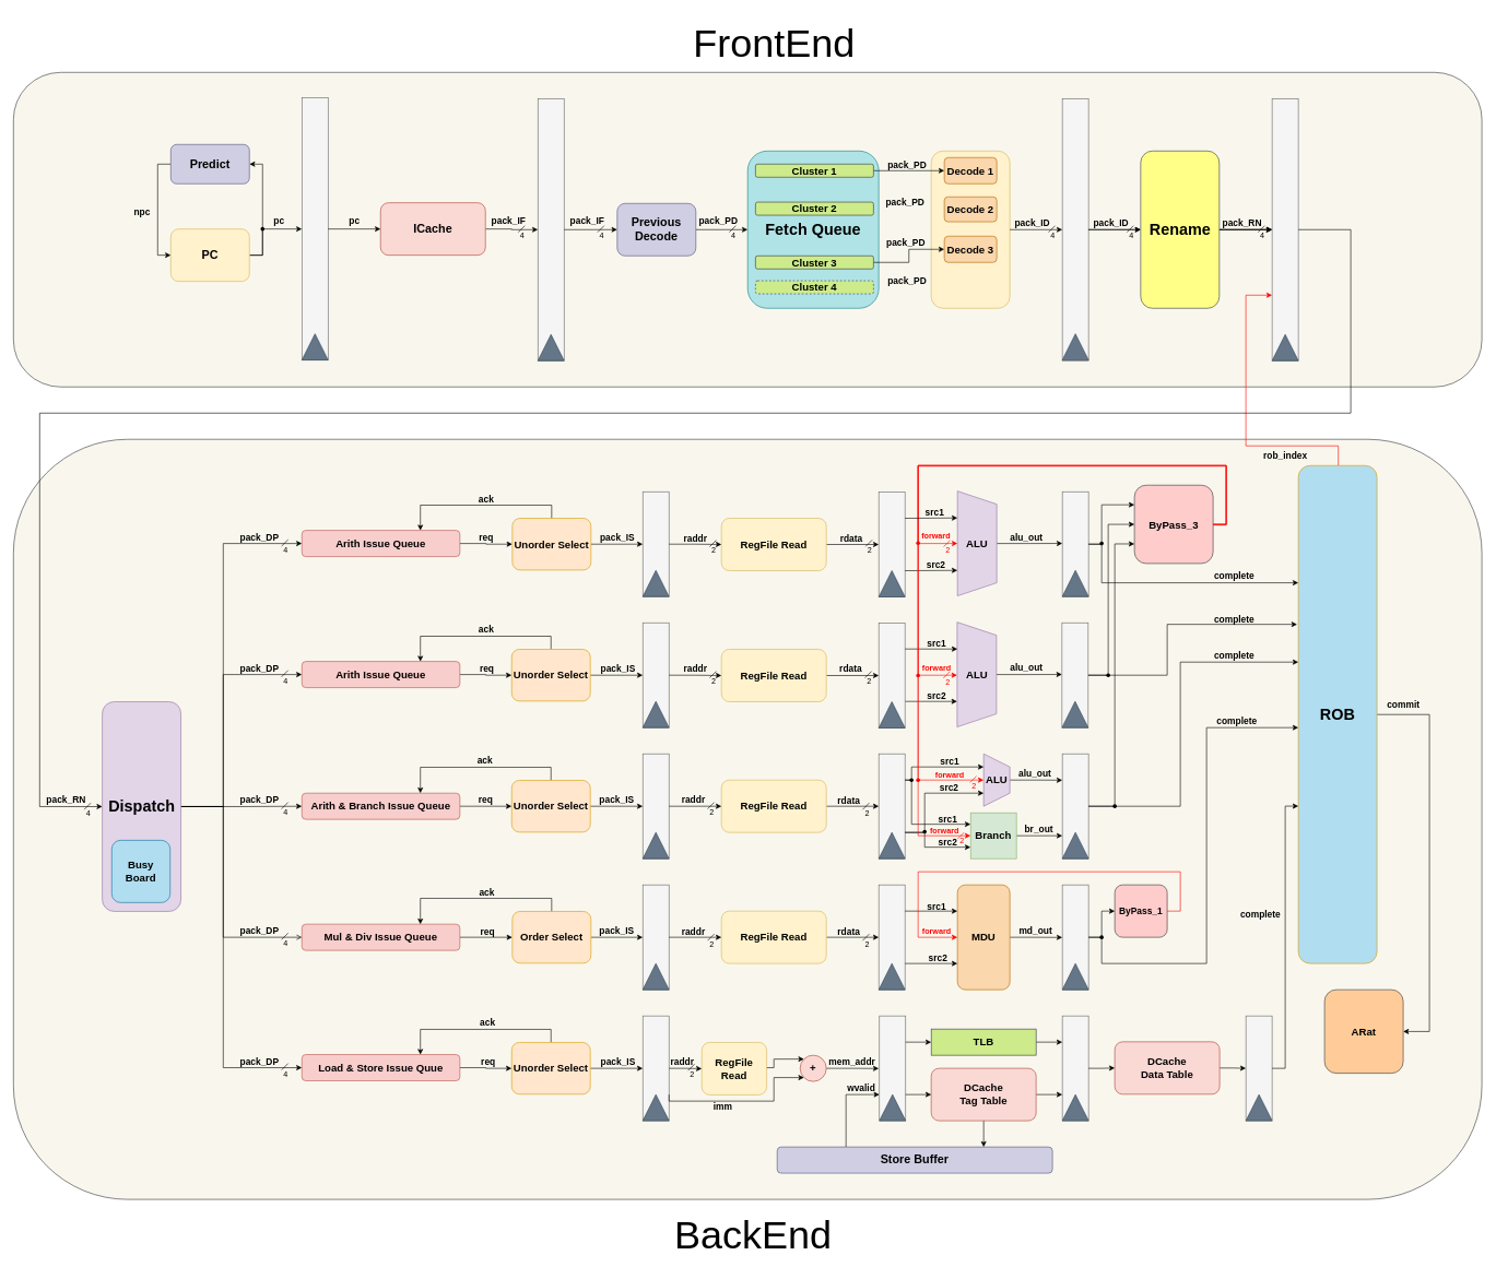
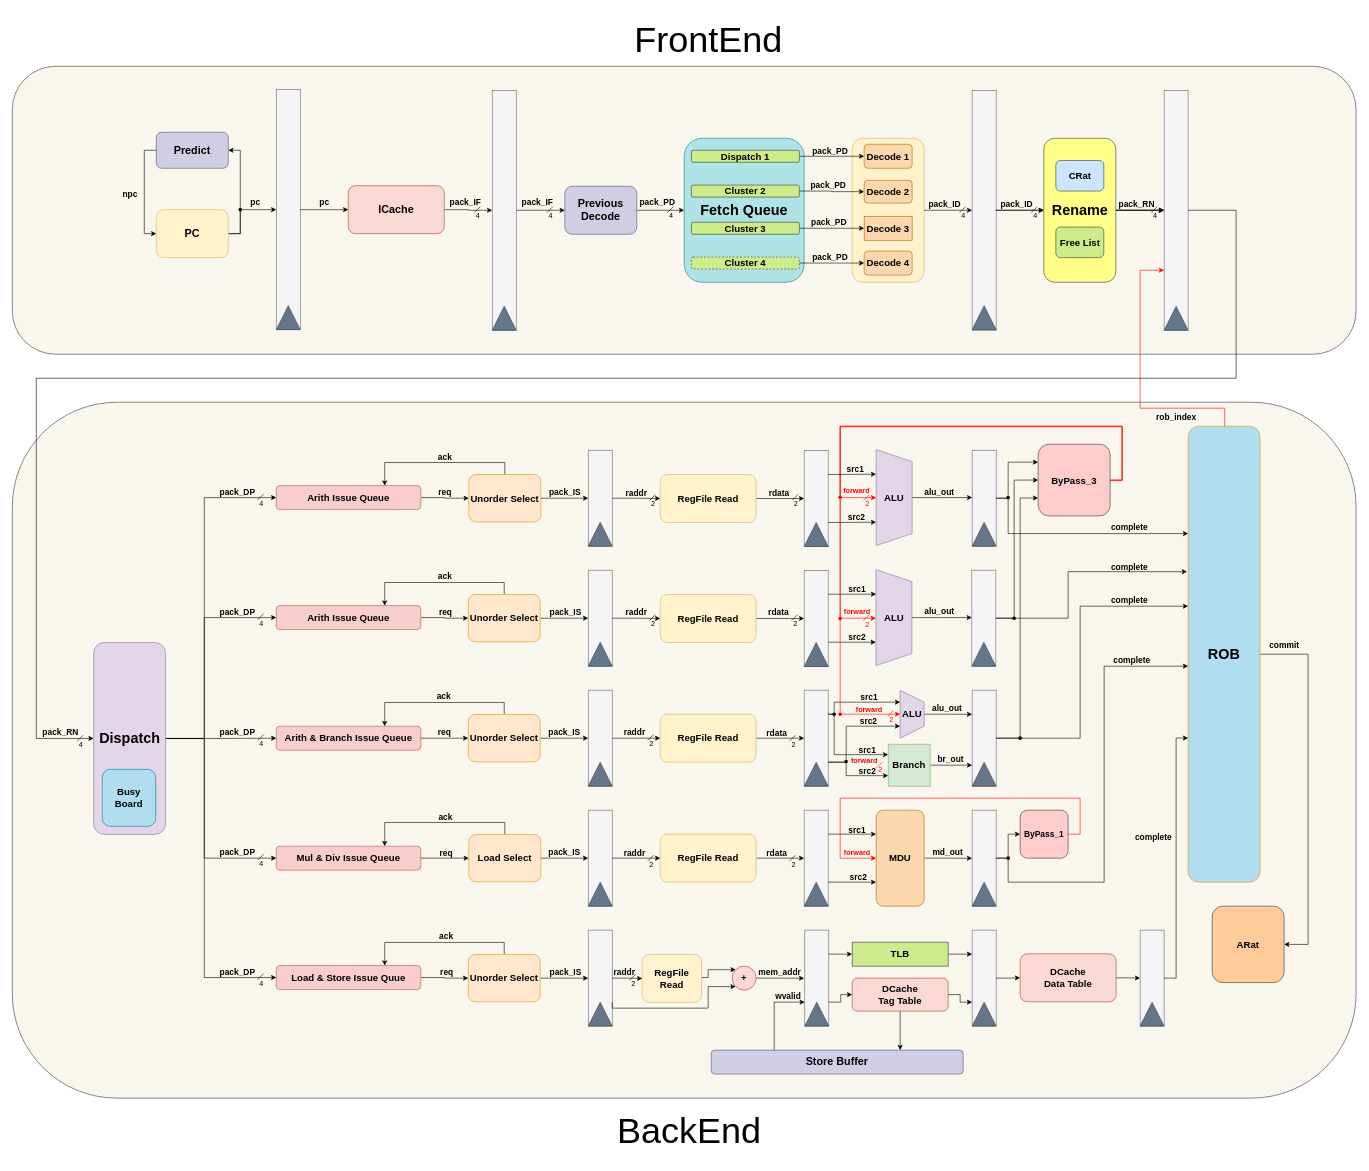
- <mxCell id="22" value="Cluster 1" style="rounded=1;whiteSpace=wrap;html=1;fillColor=#cdeb8b;strokeColor=#36393d;direction=east;flipV=0;fontStyle=1;fontSize=16;" vertex="1" parent="1"><mxGeometry x="1152" y="250" width="180" height="20" as="geometry" /></mxCell>
+ <mxCell id="22" value="Dispatch 1" style="rounded=1;whiteSpace=wrap;html=1;fillColor=#cdeb8b;strokeColor=#36393d;direction=east;flipV=0;fontStyle=1;fontSize=16;" vertex="1" parent="1"><mxGeometry x="1152" y="250" width="180" height="20" as="geometry" /></mxCell>
+ <mxCell id="39" value="&lt;b style=&quot;font-size: 16px;&quot;&gt;CRat&lt;/b&gt;" style="rounded=1;whiteSpace=wrap;html=1;fillColor=#cce5ff;strokeColor=#36393d;direction=east;flipV=0;fontSize=16;" vertex="1" parent="1"><mxGeometry x="1759.5" y="267" width="80" height="51" as="geometry" /></mxCell>
+ <mxCell id="23" style="edgeStyle=orthogonalEdgeStyle;rounded=0;orthogonalLoop=1;jettySize=auto;html=1;exitX=1;exitY=0.5;exitDx=0;exitDy=0;entryX=0;entryY=0.5;entryDx=0;entryDy=0;" edge="1" parent="1" source="24" target="31"><mxGeometry relative="1" as="geometry" /></mxCell>
- <mxCell id="33" value="&lt;b style=&quot;font-size: 16px;&quot;&gt;Decode 3&lt;/b&gt;" style="rounded=1;whiteSpace=wrap;html=1;fillColor=#fad7ac;strokeColor=#b46504;direction=east;flipV=0;fontSize=16;" vertex="1" parent="1"><mxGeometry x="1440" y="360" width="80" height="40" as="geometry" /></mxCell>
+ <mxCell id="33" value="&lt;b style=&quot;font-size: 16px;&quot;&gt;Decode 3&lt;/b&gt;" style="whiteSpace=wrap;html=1;fillColor=#fad7ac;strokeColor=#b46504;direction=east;flipV=0;fontSize=16;rounded=0;" vertex="1" parent="1"><mxGeometry x="1440" y="360" width="80" height="40" as="geometry" /></mxCell>
- <mxCell id="26" value="Cluster 3" style="rounded=1;whiteSpace=wrap;html=1;fillColor=#cdeb8b;strokeColor=#36393d;direction=east;flipV=0;fontStyle=1;fontSize=16;" vertex="1" parent="1"><mxGeometry x="1152" y="390" width="180" height="20" as="geometry" /></mxCell>
+ <mxCell id="26" value="Cluster 3" style="rounded=1;whiteSpace=wrap;html=1;fillColor=#cdeb8b;strokeColor=#36393d;direction=east;flipV=0;fontStyle=1;fontSize=16;" vertex="1" parent="1"><mxGeometry x="1152" y="370" width="180" height="20" as="geometry" /></mxCell>
+ <mxCell id="40" value="&lt;b style=&quot;font-size: 16px;&quot;&gt;&lt;font style=&quot;font-size: 16px;&quot;&gt;Free List&lt;/font&gt;&lt;/b&gt;" style="rounded=1;whiteSpace=wrap;html=1;fillColor=#cdeb8b;strokeColor=#36393d;direction=east;flipV=0;fontSize=16;" vertex="1" parent="1"><mxGeometry x="1759.5" y="378" width="80" height="51" as="geometry" /></mxCell>
+ <mxCell id="27" style="edgeStyle=orthogonalEdgeStyle;rounded=0;orthogonalLoop=1;jettySize=auto;html=1;exitX=1;exitY=0.5;exitDx=0;exitDy=0;entryX=0;entryY=0.5;entryDx=0;entryDy=0;" edge="1" parent="1" source="28" target="32"><mxGeometry relative="1" as="geometry" /></mxCell>
+ <mxCell id="32" value="&lt;b style=&quot;font-size: 16px;&quot;&gt;Decode 4&lt;/b&gt;" style="rounded=1;whiteSpace=wrap;html=1;fillColor=#fad7ac;strokeColor=#b46504;direction=east;flipV=0;fontSize=16;" vertex="1" parent="1"><mxGeometry x="1440" y="418" width="80" height="40" as="geometry" /></mxCell>
- <mxCell id="187" style="edgeStyle=orthogonalEdgeStyle;rounded=0;orthogonalLoop=1;jettySize=auto;html=1;exitX=1;exitY=0.5;exitDx=0;exitDy=0;entryX=0;entryY=0.5;entryDx=0;entryDy=0;fontColor=#FFFF00;fillColor=#cdeb8b;strokeColor=#FF0000;" edge="1" parent="1" source="188" target="152"><mxGeometry relative="1" as="geometry"><Array as="points"><mxPoint x="1870" y="800" /><mxPoint x="1870" y="710" /><mxPoint x="1400" y="710" /><mxPoint x="1400" y="1275" /></Array></mxGeometry></mxCell>
- <mxCell id="43" style="edgeStyle=orthogonalEdgeStyle;rounded=0;orthogonalLoop=1;jettySize=auto;html=1;exitX=1;exitY=0.5;exitDx=0;exitDy=0;entryX=0;entryY=0.5;entryDx=0;entryDy=0;endArrow=open;" edge="1" parent="1" source="46" target="57"><mxGeometry relative="1" as="geometry"><Array as="points"><mxPoint x="340" y="1231" /><mxPoint x="340" y="1430" /></Array></mxGeometry></mxCell>
+ <mxCell id="43" style="edgeStyle=orthogonalEdgeStyle;rounded=0;orthogonalLoop=1;jettySize=auto;html=1;exitX=1;exitY=0.5;exitDx=0;exitDy=0;entryX=0;entryY=0.5;entryDx=0;entryDy=0;" edge="1" parent="1" source="46" target="57"><mxGeometry relative="1" as="geometry"><Array as="points"><mxPoint x="340" y="1231" /><mxPoint x="340" y="1430" /></Array></mxGeometry></mxCell>
- <mxCell id="72" value="Order Select" style="rounded=1;whiteSpace=wrap;html=1;fontStyle=1;fillColor=#ffe6cc;strokeColor=#d79b00;fontSize=16;" vertex="1" parent="1"><mxGeometry x="781" y="1390.5" width="120" height="79" as="geometry" /></mxCell>
+ <mxCell id="72" value="Load Select" style="rounded=1;whiteSpace=wrap;html=1;fontStyle=1;fillColor=#ffe6cc;strokeColor=#d79b00;fontSize=16;" vertex="1" parent="1"><mxGeometry x="781" y="1390.5" width="120" height="79" as="geometry" /></mxCell>
- <mxCell id="177" value="&lt;b style=&quot;font-size: 16px;&quot;&gt;DCache&lt;br style=&quot;font-size: 16px;&quot;&gt;Tag Table&lt;br style=&quot;font-size: 16px;&quot;&gt;&lt;/b&gt;" style="rounded=1;whiteSpace=wrap;html=1;fillColor=#fad9d5;strokeColor=#ae4132;fontSize=16;" vertex="1" parent="1"><mxGeometry x="1420" y="1630" width="160" height="80" as="geometry" /></mxCell>
+ <mxCell id="177" value="&lt;b style=&quot;font-size: 16px;&quot;&gt;DCache&lt;br style=&quot;font-size: 16px;&quot;&gt;Tag Table&lt;br style=&quot;font-size: 16px;&quot;&gt;&lt;/b&gt;" style="rounded=1;whiteSpace=wrap;html=1;fillColor=#fad9d5;strokeColor=#ae4132;fontSize=16;" vertex="1" parent="1"><mxGeometry x="1420" y="1630" width="160" height="55" as="geometry" /></mxCell>
- <mxCell id="276" value="imm" style="text;html=1;align=center;verticalAlign=middle;resizable=0;points=[];autosize=1;strokeColor=none;fillColor=none;fontStyle=1;fontSize=14;" vertex="1" parent="1"><mxGeometry x="1077" y="1672.5" width="50" height="30" as="geometry" /></mxCell>
